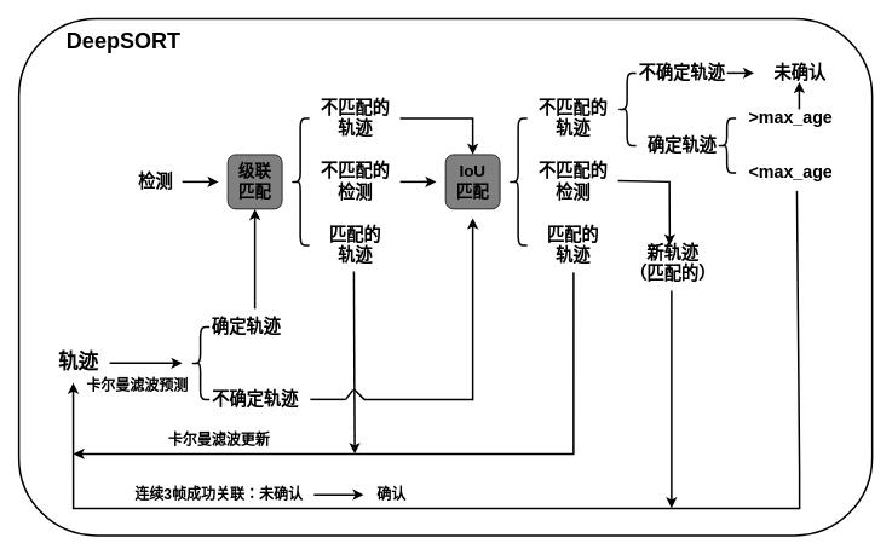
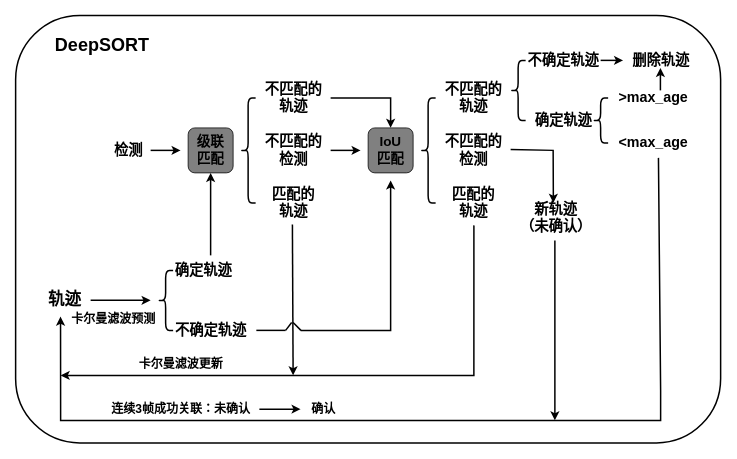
- <mxCell id="43" value="&lt;font size=&quot;1&quot; style=&quot;&quot;&gt;&lt;b style=&quot;font-size: 24px;&quot;&gt;DeepSORT&lt;/b&gt;&lt;/font&gt;" style="text;html=1;align=center;verticalAlign=middle;resizable=0;points=[];autosize=1;strokeColor=none;fillColor=none;" parent="1" vertex="1"><mxGeometry x="60" y="25" width="150" height="40" as="geometry" /></mxCell>
+ <mxCell id="43" value="&lt;font size=&quot;1&quot; style=&quot;&quot;&gt;&lt;b style=&quot;font-size: 24px;&quot;&gt;DeepSORT&lt;/b&gt;&lt;/font&gt;" style="text;html=1;align=center;verticalAlign=middle;resizable=0;points=[];autosize=1;strokeColor=none;fillColor=none;" parent="1" vertex="1"><mxGeometry x="60" y="40" width="150" height="40" as="geometry" /></mxCell>
- <mxCell id="20" value="&lt;span style=&quot;font-size: 19px;&quot;&gt;&lt;b&gt;未确认&lt;/b&gt;&lt;/span&gt;" style="text;html=1;align=center;verticalAlign=middle;resizable=0;points=[];autosize=1;strokeColor=none;fillColor=none;" parent="1" vertex="1"><mxGeometry x="830" y="60" width="100" height="40" as="geometry" /></mxCell>
+ <mxCell id="20" value="&lt;span style=&quot;font-size: 19px;&quot;&gt;&lt;b&gt;删除轨迹&lt;/b&gt;&lt;/span&gt;" style="text;html=1;align=center;verticalAlign=middle;resizable=0;points=[];autosize=1;strokeColor=none;fillColor=none;" parent="1" vertex="1"><mxGeometry x="830" y="60" width="100" height="40" as="geometry" /></mxCell>
- <mxCell id="26" value="&lt;span style=&quot;font-size: 19px;&quot;&gt;&lt;b&gt;新轨迹&lt;/b&gt;&lt;/span&gt;&lt;div&gt;&lt;span style=&quot;font-size: 19px;&quot;&gt;&lt;b&gt;（匹配的）&lt;/b&gt;&lt;/span&gt;&lt;/div&gt;" style="text;html=1;align=center;verticalAlign=middle;resizable=0;points=[];autosize=1;strokeColor=none;fillColor=none;" parent="1" vertex="1"><mxGeometry x="680" y="260" width="120" height="60" as="geometry" /></mxCell>
+ <mxCell id="26" value="&lt;span style=&quot;font-size: 19px;&quot;&gt;&lt;b&gt;新轨迹&lt;/b&gt;&lt;/span&gt;&lt;div&gt;&lt;span style=&quot;font-size: 19px;&quot;&gt;&lt;b&gt;（未确认）&lt;/b&gt;&lt;/span&gt;&lt;/div&gt;" style="text;html=1;align=center;verticalAlign=middle;resizable=0;points=[];autosize=1;strokeColor=none;fillColor=none;" parent="1" vertex="1"><mxGeometry x="680" y="260" width="120" height="60" as="geometry" /></mxCell>
